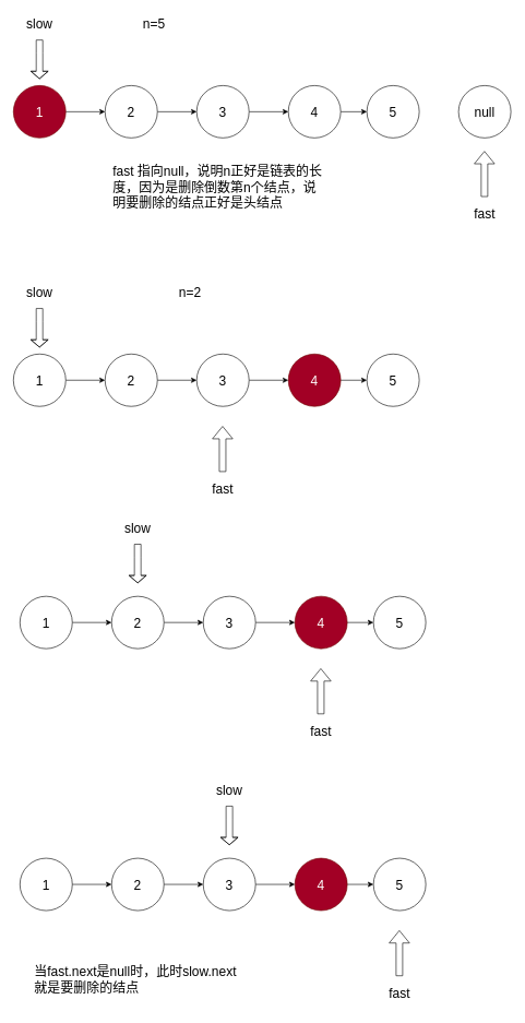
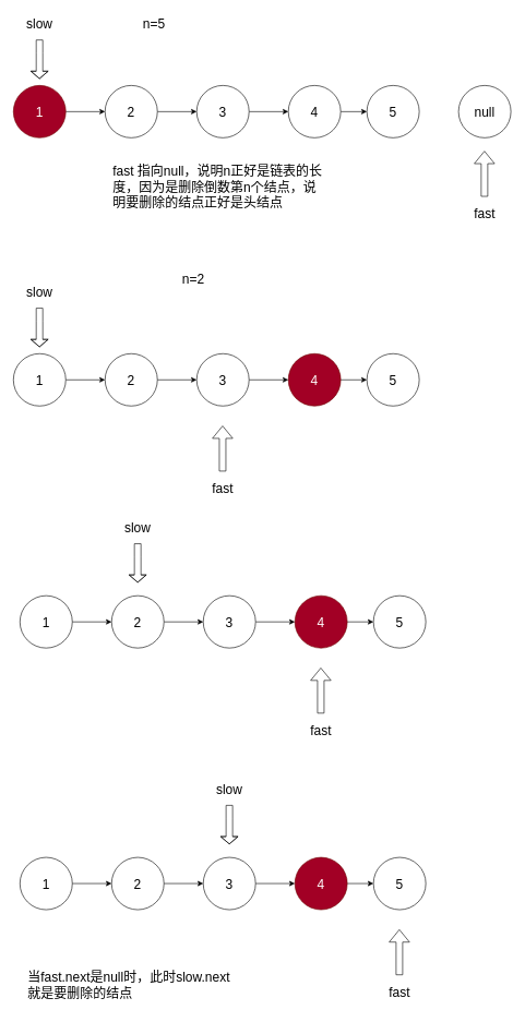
- <mxCell id="34" value="n=2" style="text;html=1;strokeColor=none;fillColor=none;align=center;verticalAlign=middle;whiteSpace=wrap;rounded=0;dashed=1;fontSize=20;" vertex="1" parent="1"><mxGeometry x="260" y="430" width="60" height="30" as="geometry" /></mxCell>
+ <mxCell id="34" value="n=2" style="text;html=1;strokeColor=none;fillColor=none;align=center;verticalAlign=middle;whiteSpace=wrap;rounded=0;dashed=1;fontSize=20;" vertex="1" parent="1"><mxGeometry x="265" y="410" width="60" height="30" as="geometry" /></mxCell>
- <mxCell id="32" value="当fast.next是null时，此时slow.next就是要删除的结点" style="text;html=1;strokeColor=none;fillColor=none;align=left;verticalAlign=middle;whiteSpace=wrap;rounded=0;dashed=1;fontSize=20;" vertex="1" parent="1"><mxGeometry x="50" y="1450" width="330" height="90" as="geometry" /></mxCell>
+ <mxCell id="32" value="当fast.next是null时，此时slow.next就是要删除的结点" style="text;html=1;strokeColor=none;fillColor=none;align=left;verticalAlign=middle;whiteSpace=wrap;rounded=0;dashed=1;fontSize=20;" vertex="1" parent="1"><mxGeometry x="40" y="1460" width="330" height="90" as="geometry" /></mxCell>
